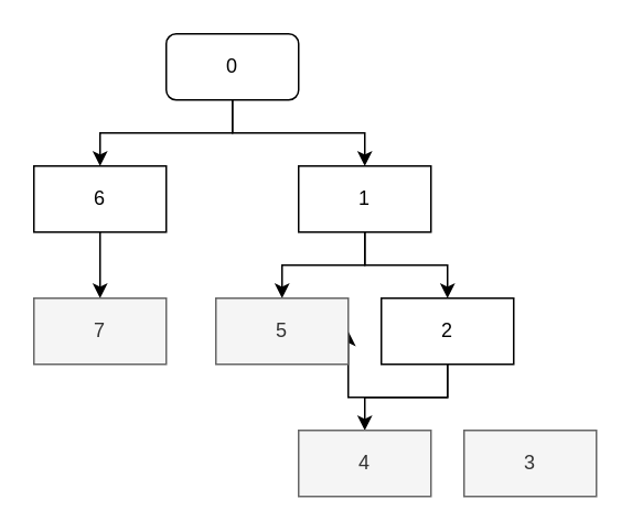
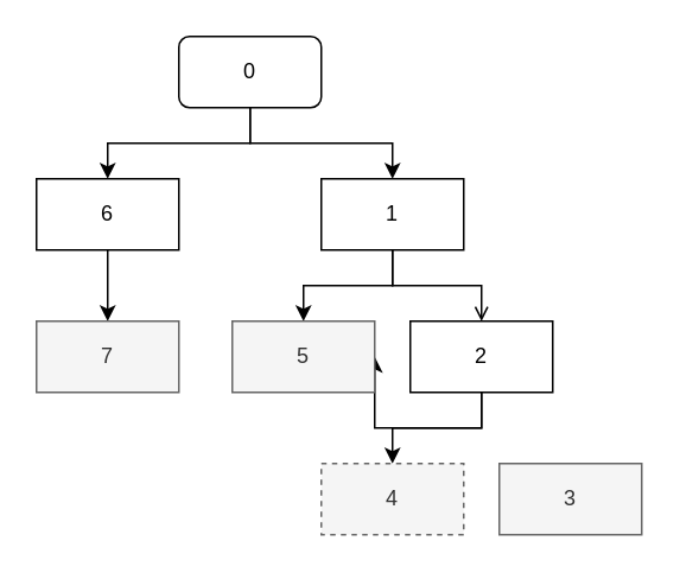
- <mxCell id="8" style="edgeStyle=orthogonalEdgeStyle;rounded=0;orthogonalLoop=1;jettySize=auto;html=1;exitX=0.5;exitY=1;exitDx=0;exitDy=0;entryX=0.5;entryY=0;entryDx=0;entryDy=0;" edge="1" parent="1" source="9" target="13"><mxGeometry relative="1" as="geometry" /></mxCell>
+ <mxCell id="8" style="edgeStyle=orthogonalEdgeStyle;rounded=0;orthogonalLoop=1;jettySize=auto;html=1;exitX=0.5;exitY=1;exitDx=0;exitDy=0;entryX=0.5;entryY=0;entryDx=0;entryDy=0;endArrow=open;" edge="1" parent="1" source="9" target="13"><mxGeometry relative="1" as="geometry" /></mxCell>
- <mxCell id="16" value="4" style="rounded=0;whiteSpace=wrap;html=1;fillColor=#f5f5f5;fontColor=#333333;strokeColor=#666666;" vertex="1" parent="1"><mxGeometry x="180" y="260" width="80" height="40" as="geometry" /></mxCell>
+ <mxCell id="16" value="4" style="rounded=0;whiteSpace=wrap;html=1;fillColor=#f5f5f5;fontColor=#333333;strokeColor=#666666;dashed=1;" vertex="1" parent="1"><mxGeometry x="180" y="260" width="80" height="40" as="geometry" /></mxCell>
